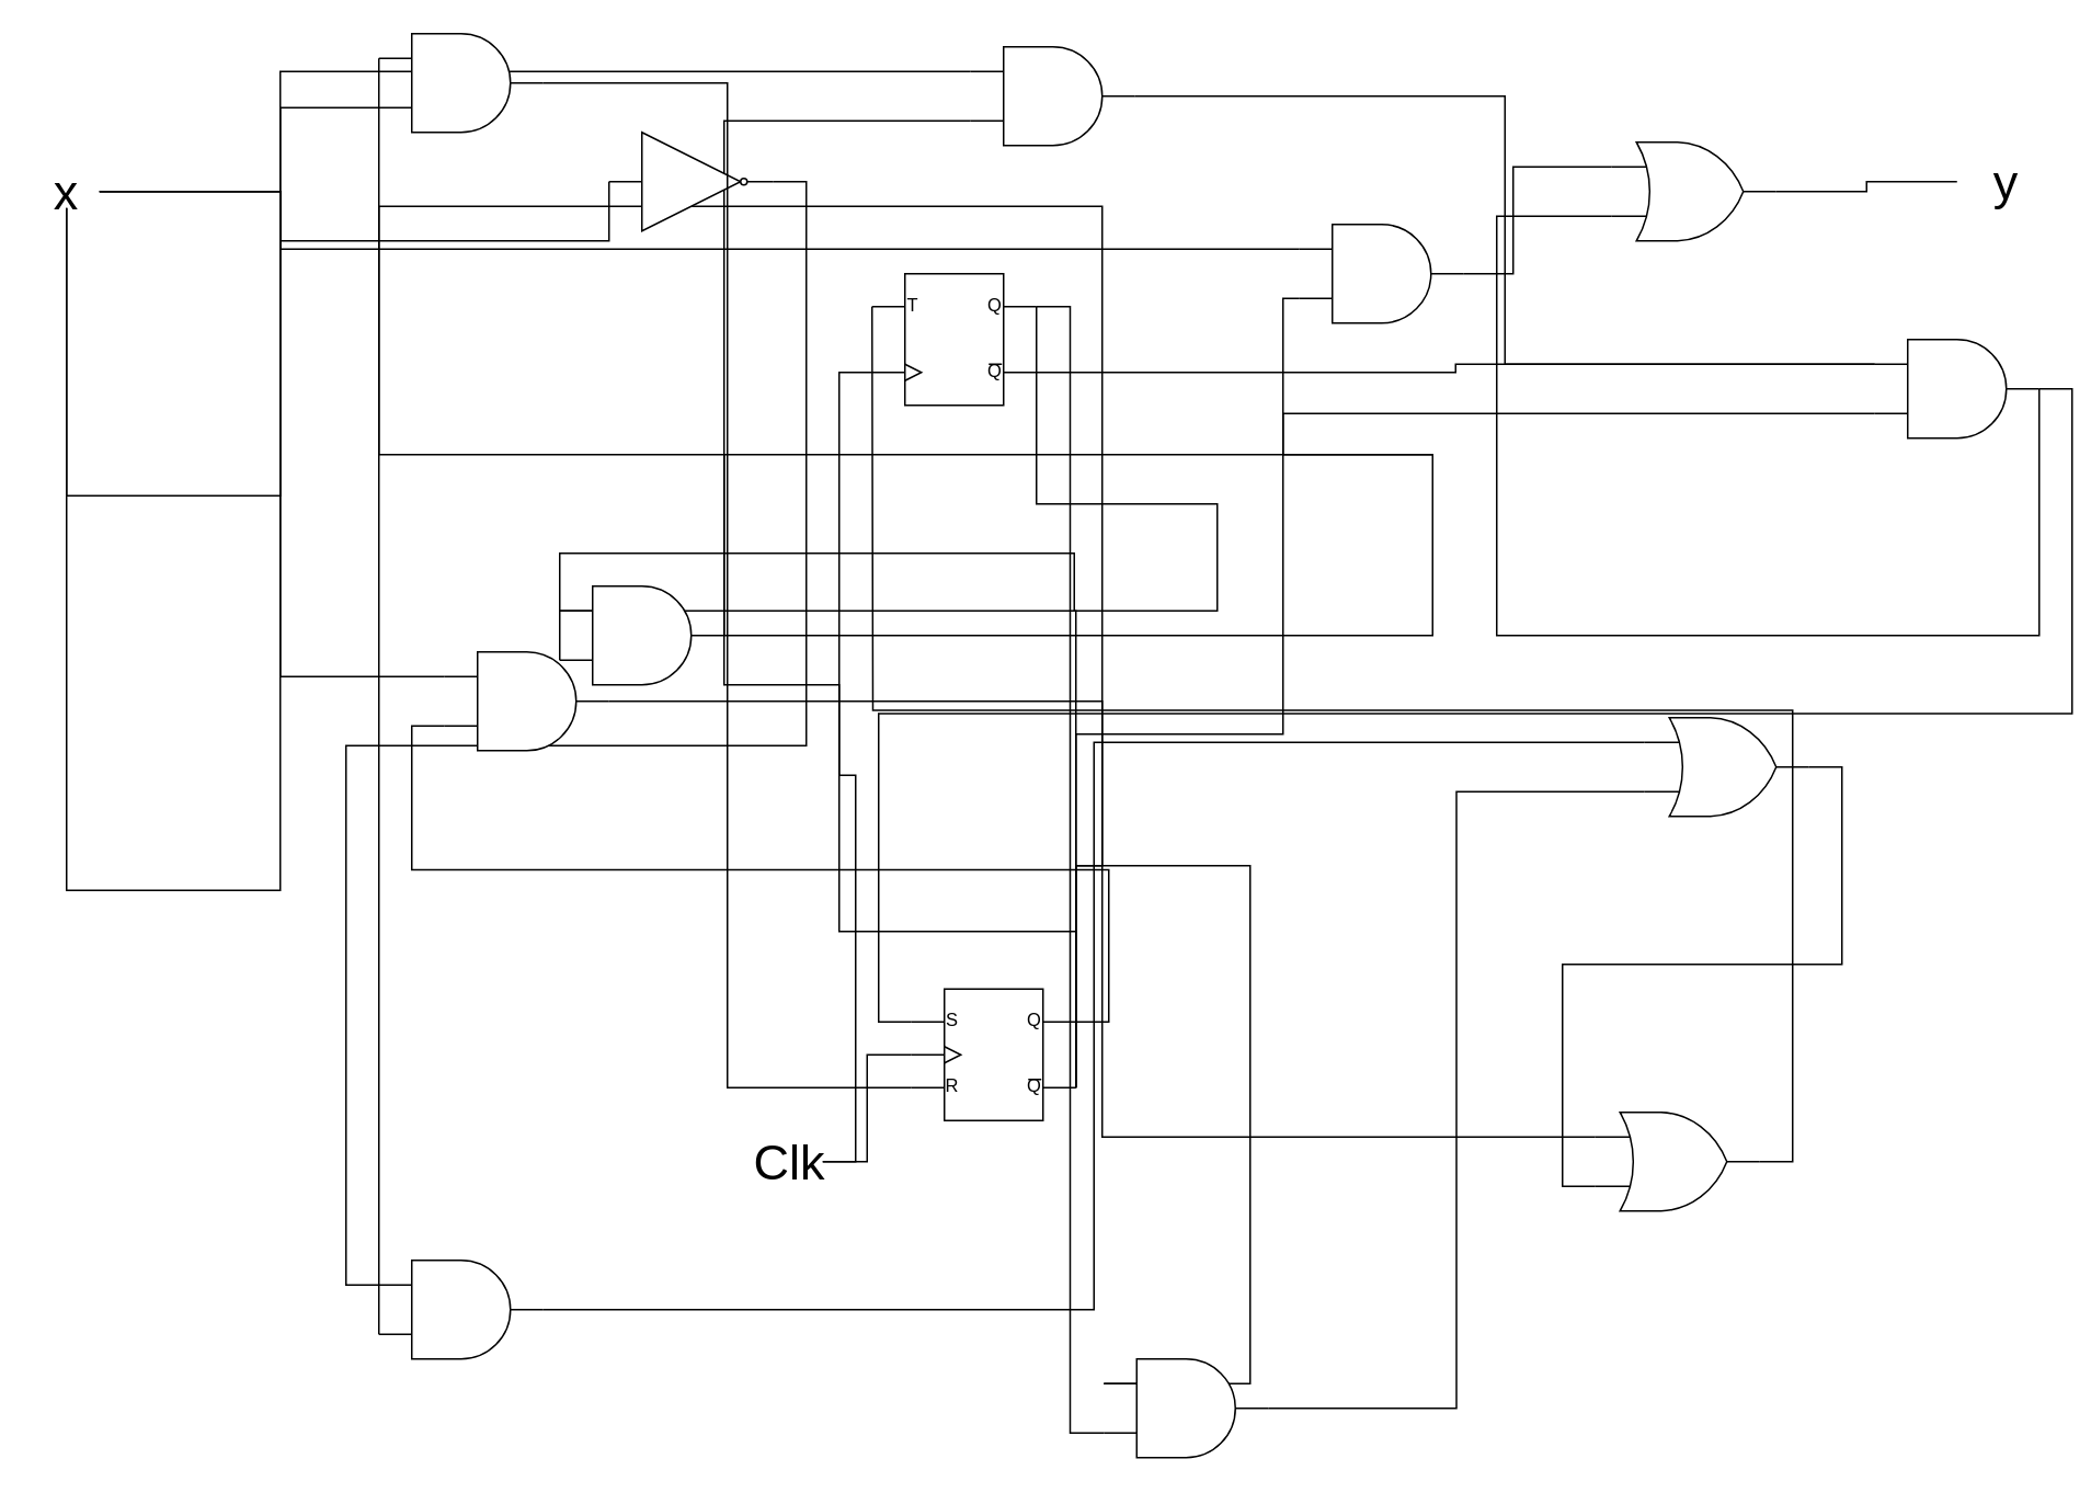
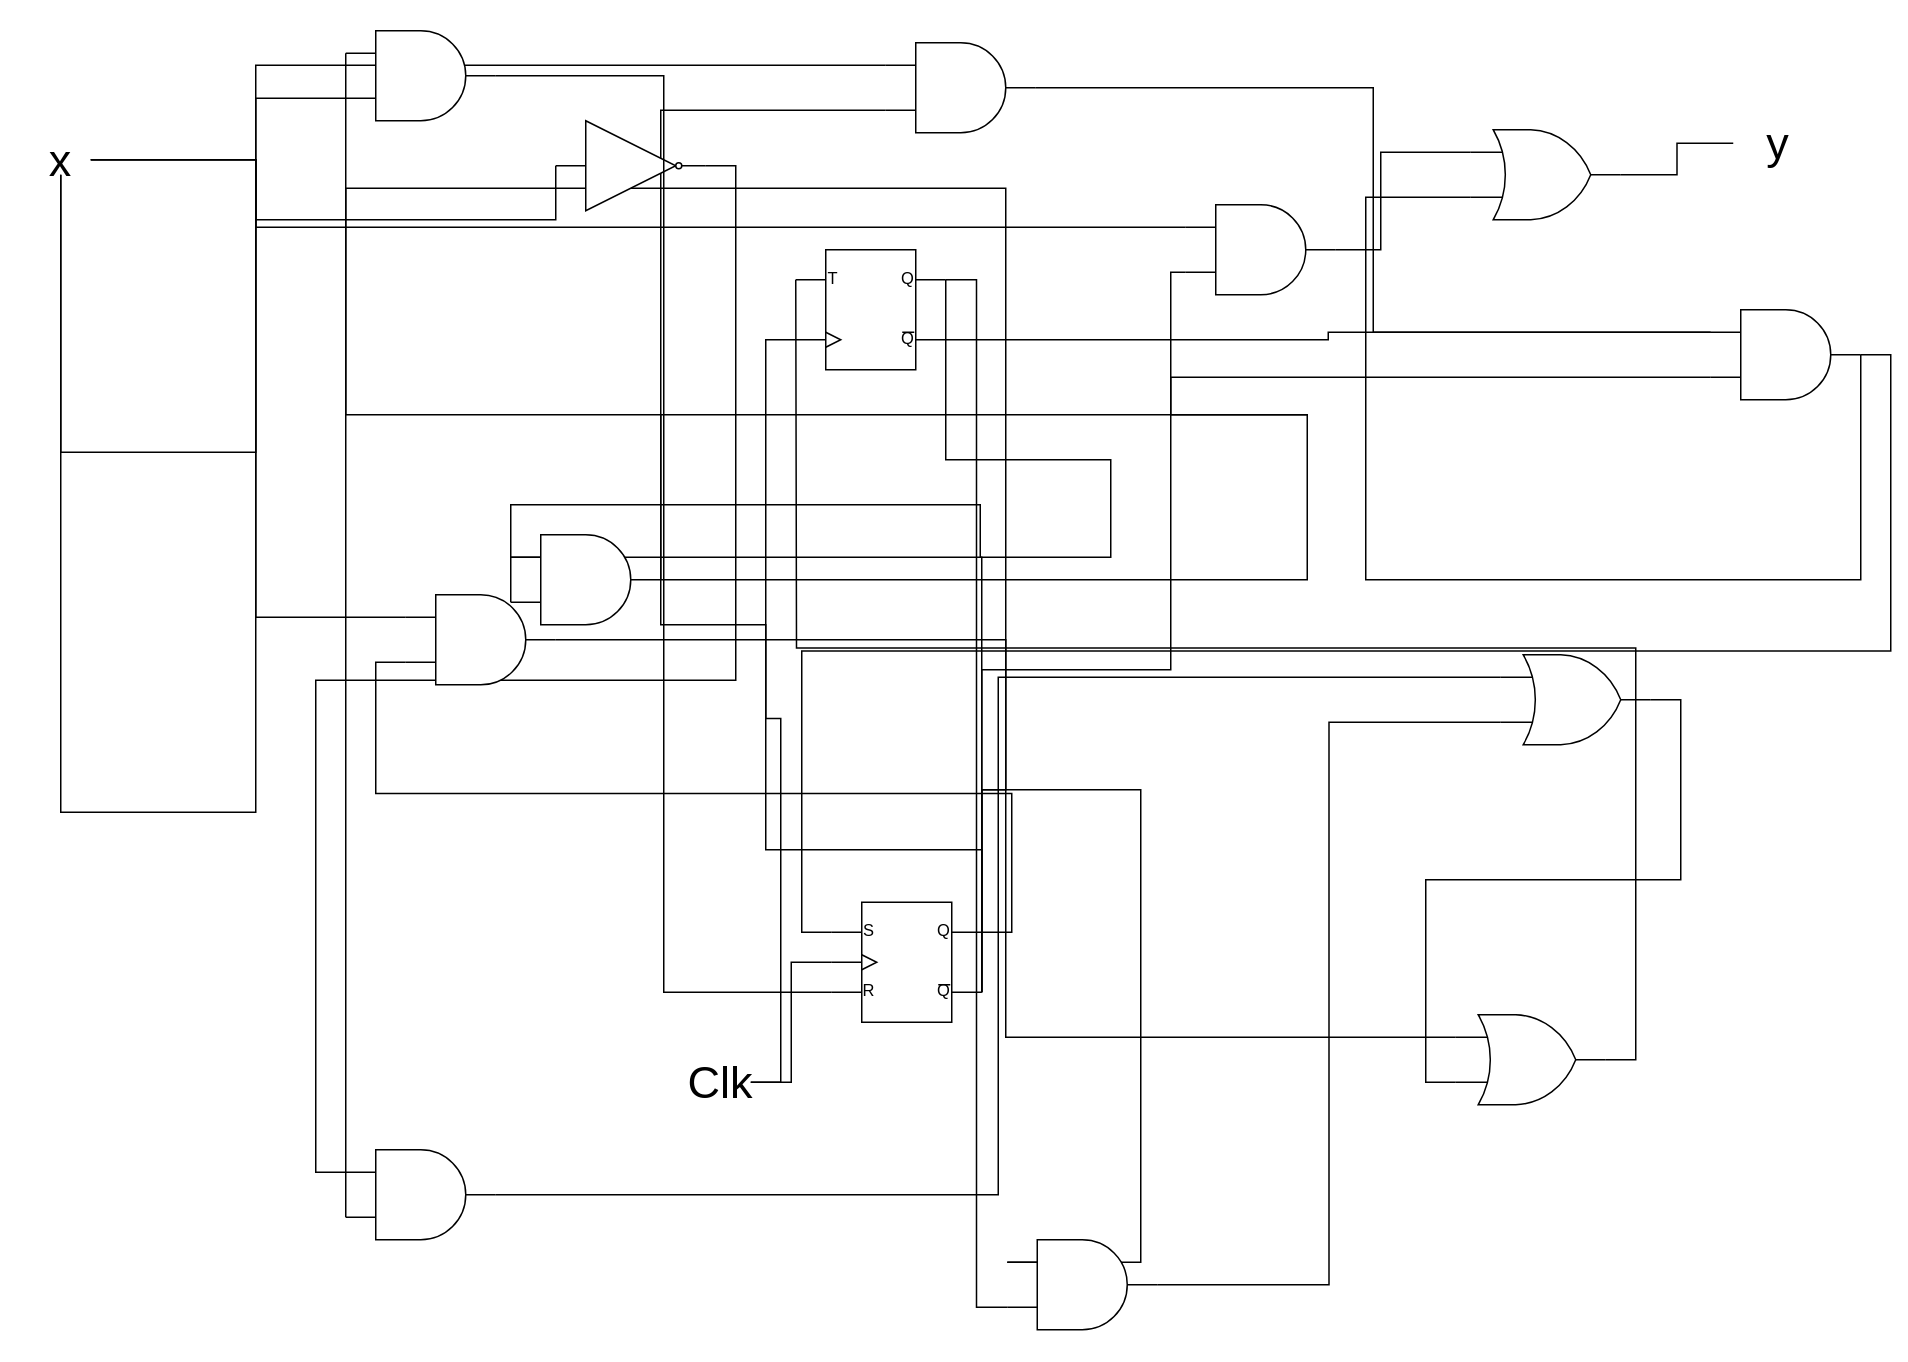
- <mxCell id="22" value="&lt;span style=&quot;font-size: 30px&quot;&gt;y&lt;/span&gt;" style="text;html=1;strokeColor=none;fillColor=none;align=center;verticalAlign=middle;whiteSpace=wrap;rounded=0;" vertex="1" parent="1"><mxGeometry x="1190" y="90" width="60" height="40" as="geometry" /></mxCell>
+ <mxCell id="22" value="&lt;span style=&quot;font-size: 30px&quot;&gt;y&lt;/span&gt;" style="text;html=1;strokeColor=none;fillColor=none;align=center;verticalAlign=middle;whiteSpace=wrap;rounded=0;" vertex="1" parent="1"><mxGeometry x="1155" y="75" width="60" height="40" as="geometry" /></mxCell>
- <mxCell id="21" value="&lt;font style=&quot;font-size: 30px&quot;&gt;x&lt;/font&gt;" style="text;html=1;strokeColor=none;fillColor=none;align=center;verticalAlign=middle;whiteSpace=wrap;rounded=0;" vertex="1" parent="1"><mxGeometry x="20" y="106" width="40" height="20" as="geometry" /></mxCell>
+ <mxCell id="21" value="&lt;font style=&quot;font-size: 30px&quot;&gt;x&lt;/font&gt;" style="text;html=1;strokeColor=none;fillColor=none;align=center;verticalAlign=middle;whiteSpace=wrap;rounded=0;" vertex="1" parent="1"><mxGeometry x="20" y="96" width="40" height="20" as="geometry" /></mxCell>
- <mxCell id="46" value="&lt;font style=&quot;font-size: 30px&quot;&gt;Clk&lt;/font&gt;" style="text;html=1;strokeColor=none;fillColor=none;align=center;verticalAlign=middle;whiteSpace=wrap;rounded=0;" vertex="1" parent="1"><mxGeometry x="460" y="696" width="40" height="20" as="geometry" /></mxCell>
+ <mxCell id="46" value="&lt;font style=&quot;font-size: 30px&quot;&gt;Clk&lt;/font&gt;" style="text;html=1;strokeColor=none;fillColor=none;align=center;verticalAlign=middle;whiteSpace=wrap;rounded=0;" vertex="1" parent="1"><mxGeometry x="460" y="711" width="40" height="20" as="geometry" /></mxCell>
